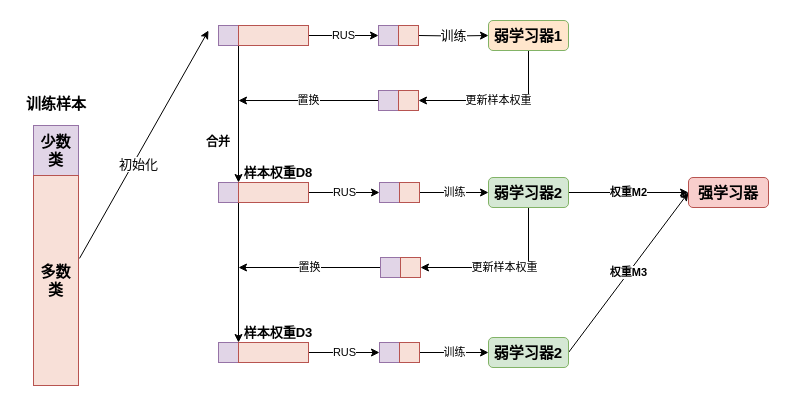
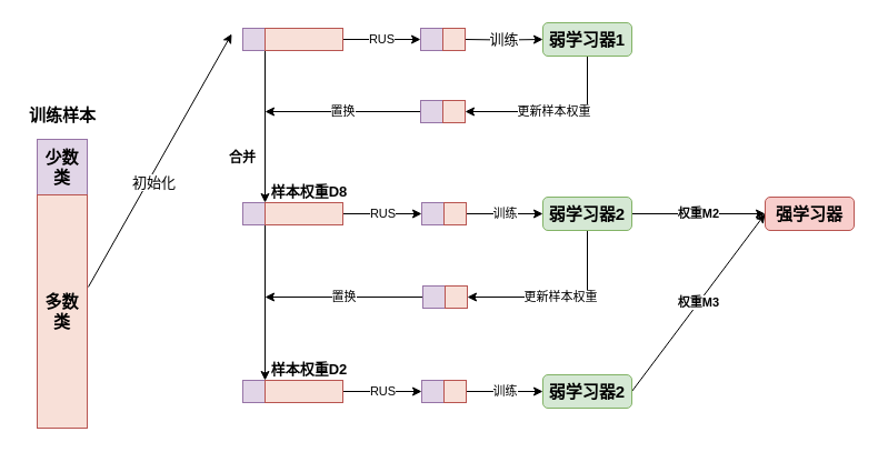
- <mxCell id="7" value="弱学习器1" style="rounded=1;whiteSpace=wrap;html=1;fontSize=15;fontStyle=1;fillColor=#ffe6cc;strokeColor=#82b366;" parent="1" vertex="1"><mxGeometry x="488" y="20" width="80" height="30" as="geometry" /></mxCell>
+ <mxCell id="7" value="弱学习器1" style="rounded=1;whiteSpace=wrap;html=1;fontSize=15;fontStyle=1;fillColor=#d5e8d4;strokeColor=#82b366;" parent="1" vertex="1"><mxGeometry x="488" y="20" width="80" height="30" as="geometry" /></mxCell>
- <mxCell id="37" value="&lt;span style=&quot;font-size: 13px ; font-weight: 700&quot;&gt;样本权重D3&lt;/span&gt;" style="text;html=1;strokeColor=none;fillColor=none;align=center;verticalAlign=middle;whiteSpace=wrap;rounded=0;" vertex="1" parent="1"><mxGeometry x="228" y="322" width="100" height="20" as="geometry" /></mxCell>
+ <mxCell id="37" value="&lt;span style=&quot;font-size: 13px ; font-weight: 700&quot;&gt;样本权重D2&lt;/span&gt;" style="text;html=1;strokeColor=none;fillColor=none;align=center;verticalAlign=middle;whiteSpace=wrap;rounded=0;" vertex="1" parent="1"><mxGeometry x="228" y="322" width="100" height="20" as="geometry" /></mxCell>
